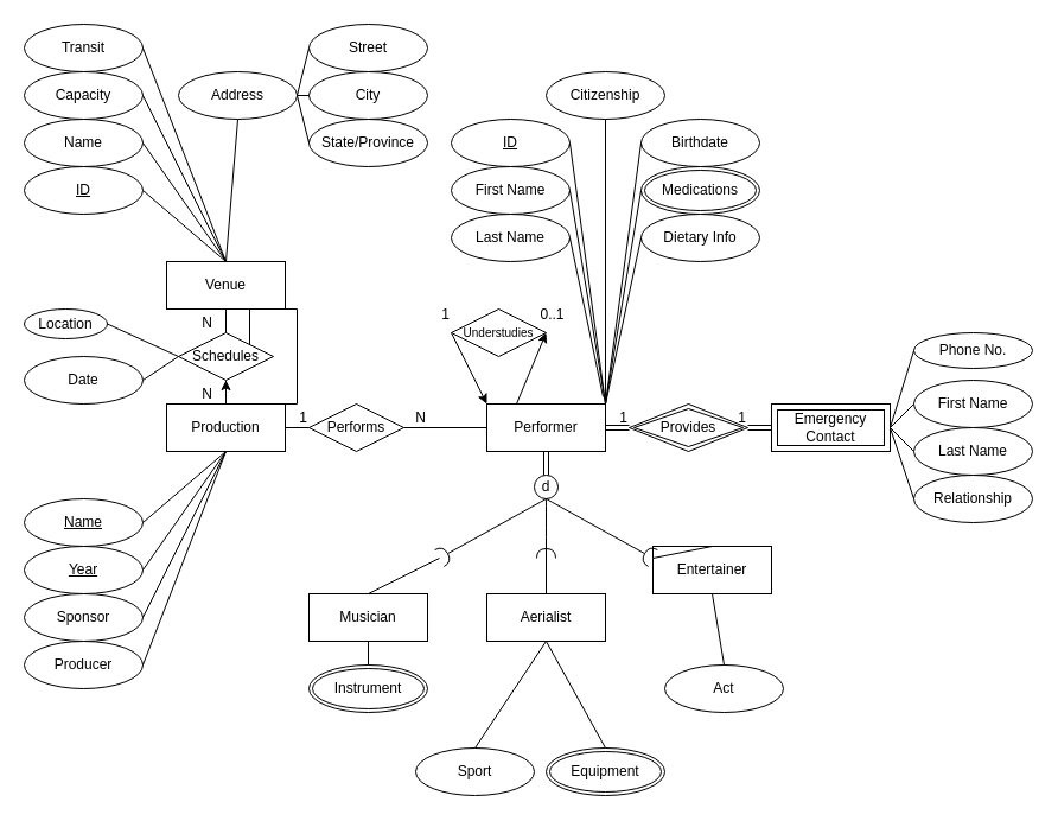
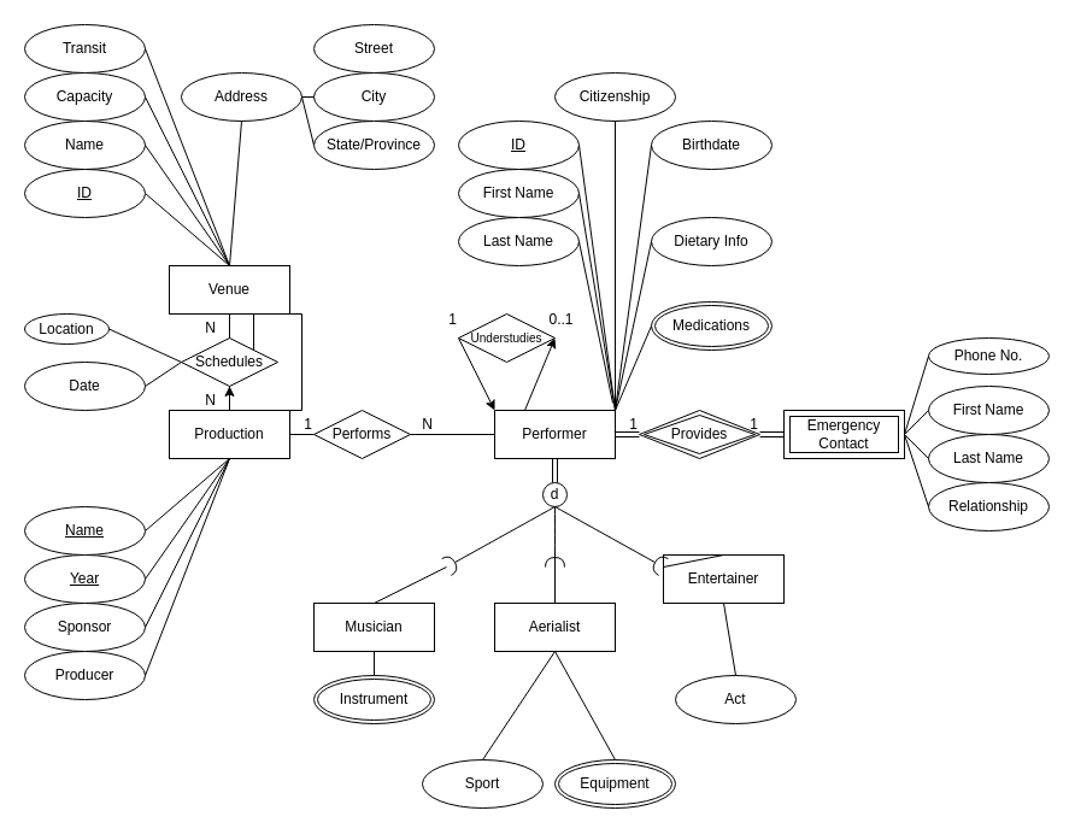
- <mxCell id="59" value="" style="endArrow=none;html=1;rounded=0;exitX=1;exitY=0.5;exitDx=0;exitDy=0;entryX=0;entryY=0.5;entryDx=0;entryDy=0;" parent="1" source="21" target="24" edge="1"><mxGeometry relative="1" as="geometry"><mxPoint x="360" y="250" as="sourcePoint" /><mxPoint x="520" y="250" as="targetPoint" /></mxGeometry></mxCell>
- <mxCell id="85" value="Medications" style="ellipse;shape=doubleEllipse;margin=3;whiteSpace=wrap;html=1;align=center;" parent="1" vertex="1"><mxGeometry x="540" y="140" width="100" height="40" as="geometry" /></mxCell>
+ <mxCell id="85" value="Medications" style="ellipse;shape=doubleEllipse;margin=3;whiteSpace=wrap;html=1;align=center;" parent="1" vertex="1"><mxGeometry x="540" y="250" width="100" height="40" as="geometry" /></mxCell>
